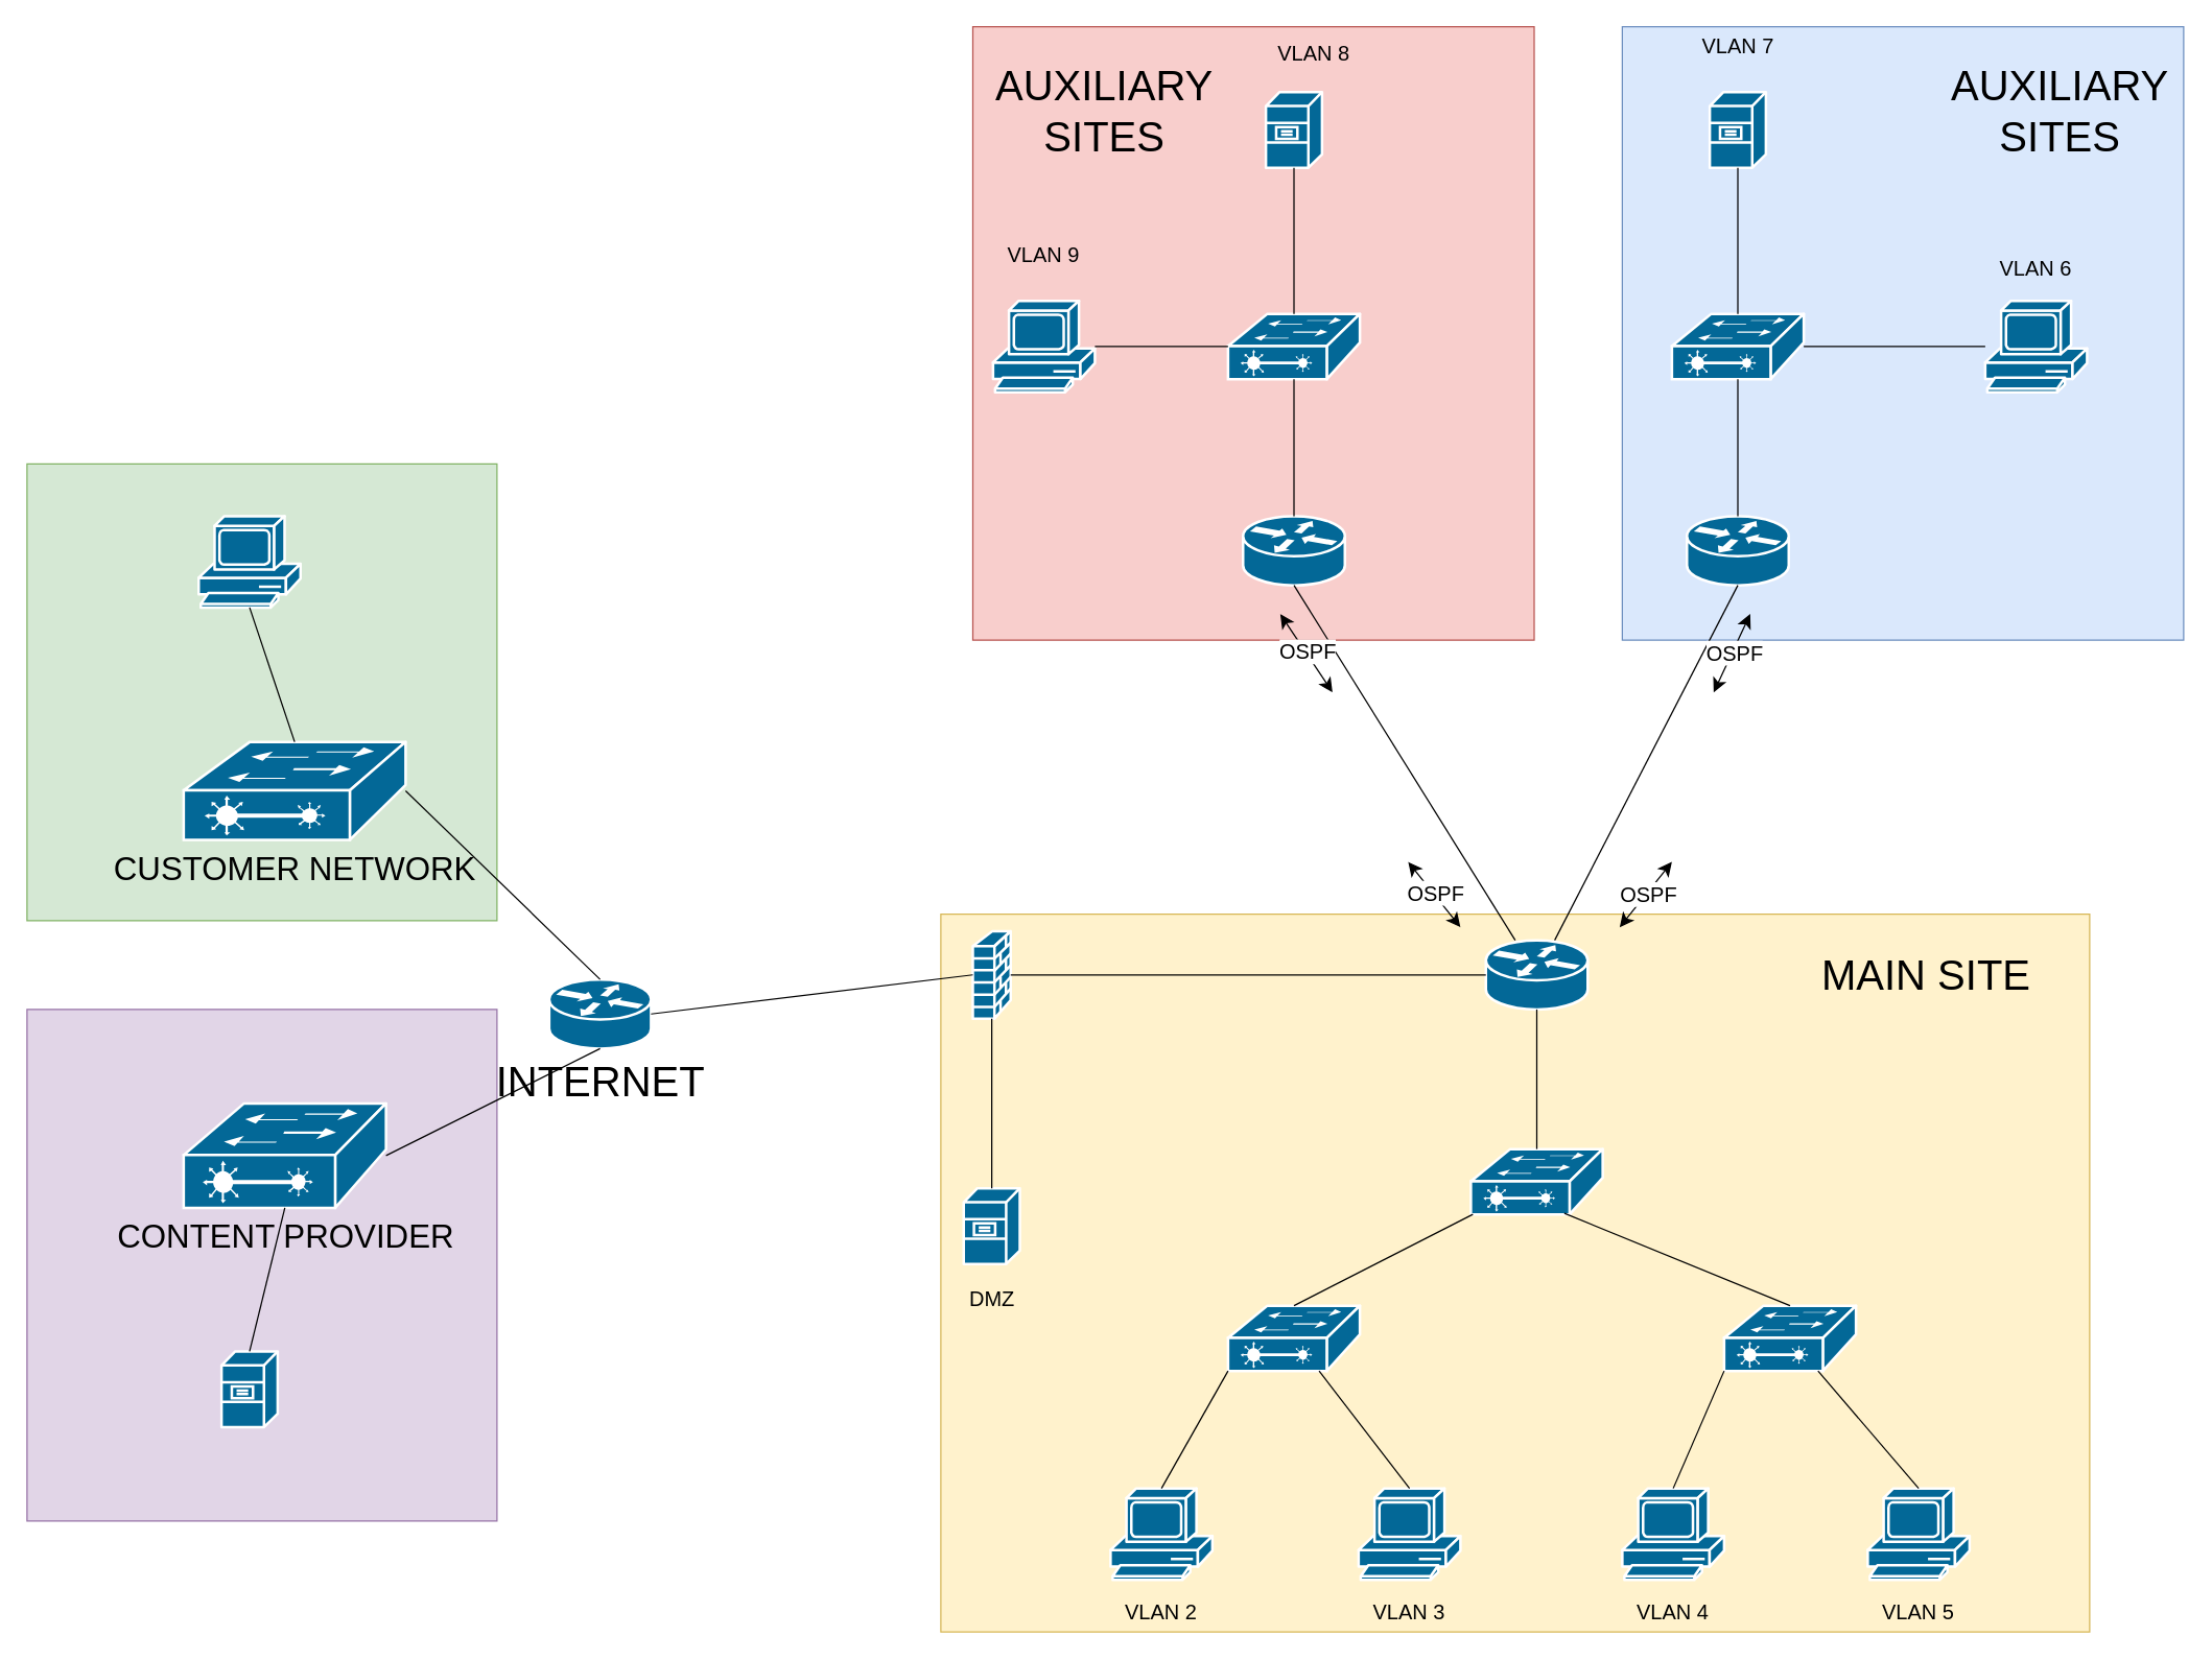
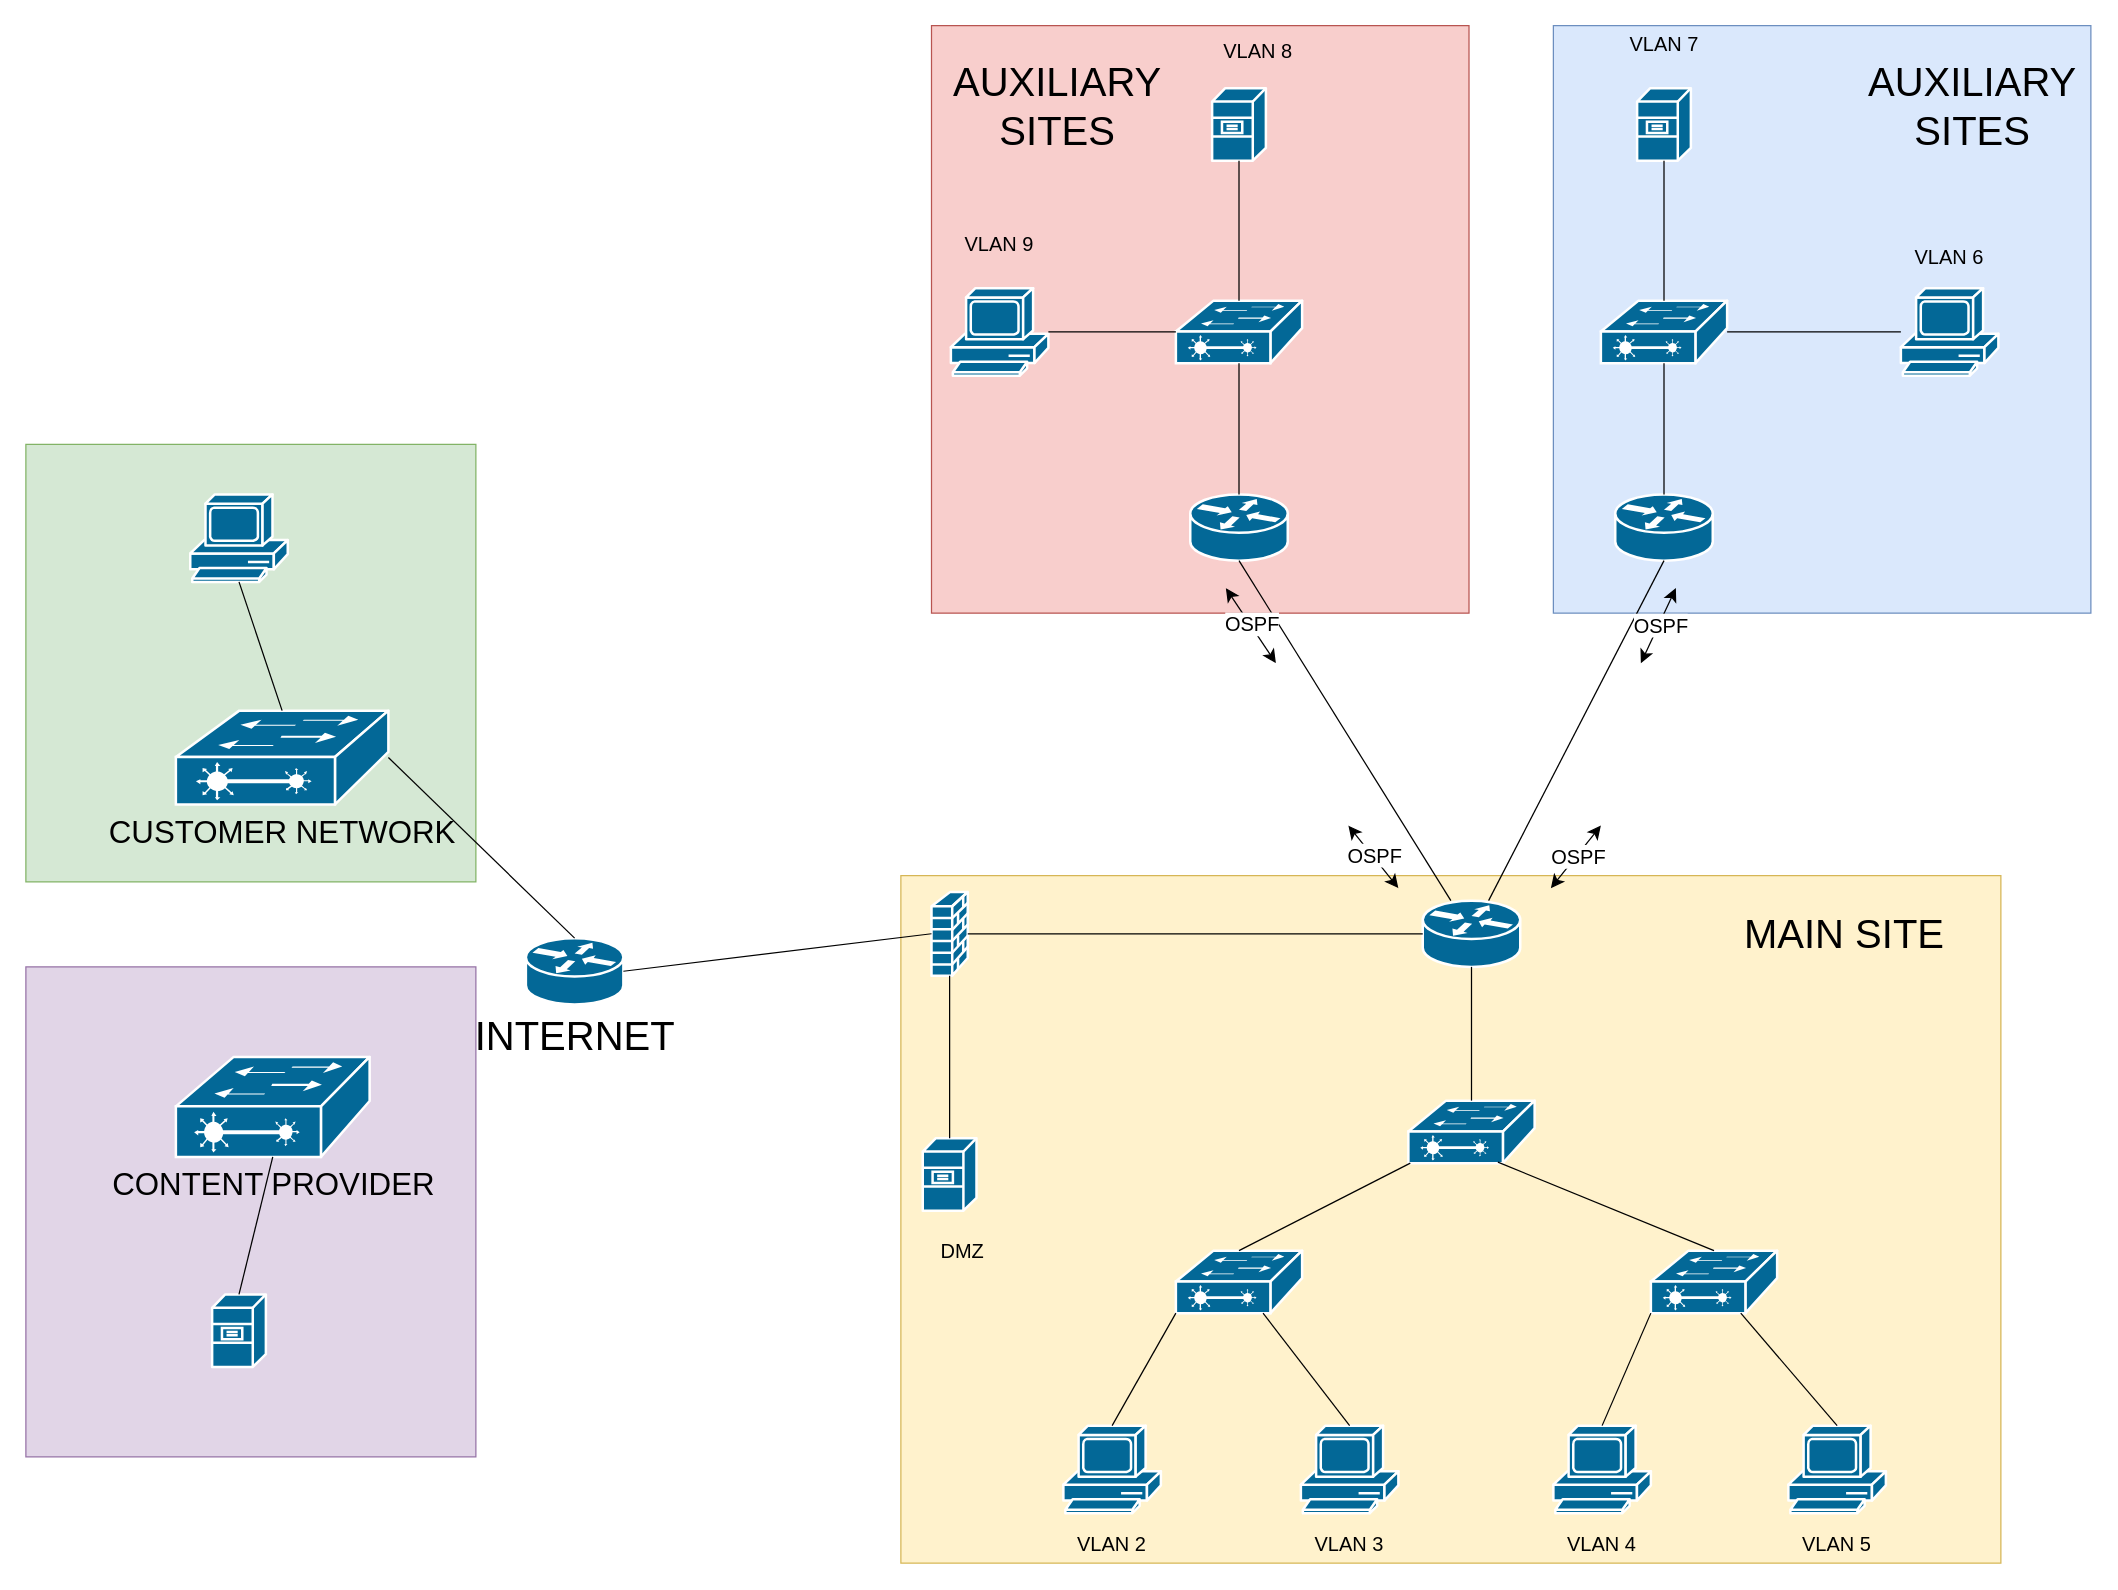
- <mxCell id="71" value="" style="endArrow=none;html=1;rounded=0;fontSize=12;startSize=8;endSize=8;curved=1;entryX=0.5;entryY=1;entryDx=0;entryDy=0;entryPerimeter=0;exitX=1;exitY=0.5;exitDx=0;exitDy=0;exitPerimeter=0;" edge="1" parent="1" source="68" target="62"><mxGeometry width="50" height="50" relative="1" as="geometry"><mxPoint x="870" y="885" as="sourcePoint" /><mxPoint x="920" y="835" as="targetPoint" /></mxGeometry></mxCell>
- <mxCell id="58" value="DMZ" style="text;html=1;strokeColor=none;fillColor=none;align=center;verticalAlign=middle;whiteSpace=wrap;rounded=0;fontSize=16;" vertex="1" parent="1"><mxGeometry x="723.5" y="980" width="71" height="30" as="geometry" /></mxCell>
+ <mxCell id="58" value="DMZ" style="text;html=1;strokeColor=none;fillColor=none;align=center;verticalAlign=middle;whiteSpace=wrap;rounded=0;fontSize=16;" vertex="1" parent="1"><mxGeometry x="733.5" y="985" width="71" height="30" as="geometry" /></mxCell>
